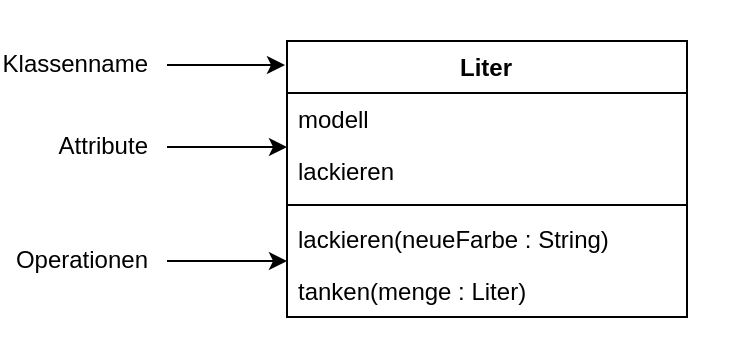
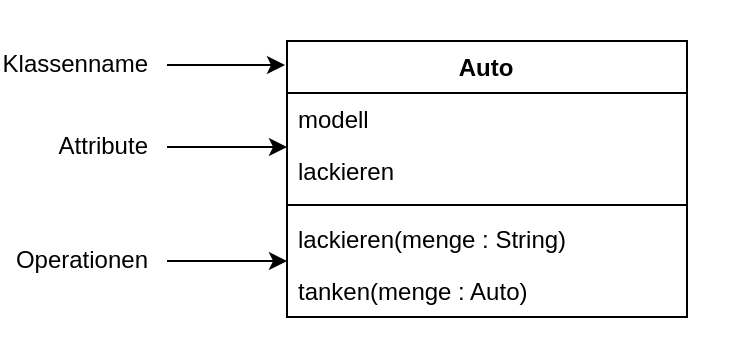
- <mxCell id="2" value="Liter" style="swimlane;fontStyle=1;align=center;verticalAlign=top;childLayout=stackLayout;horizontal=1;startSize=26;horizontalStack=0;resizeParent=1;resizeParentMax=0;resizeLast=0;collapsible=1;marginBottom=0;" parent="1" vertex="1"><mxGeometry x="80" y="20" width="200" height="138" as="geometry" /></mxCell>
+ <mxCell id="2" value="Auto" style="swimlane;fontStyle=1;align=center;verticalAlign=top;childLayout=stackLayout;horizontal=1;startSize=26;horizontalStack=0;resizeParent=1;resizeParentMax=0;resizeLast=0;collapsible=1;marginBottom=0;" parent="1" vertex="1"><mxGeometry x="80" y="20" width="200" height="138" as="geometry" /></mxCell>
- <mxCell id="6" value="lackieren(neueFarbe : String)" style="text;strokeColor=none;fillColor=none;align=left;verticalAlign=top;spacingLeft=4;spacingRight=4;overflow=hidden;rotatable=0;points=[[0,0.5],[1,0.5]];portConstraint=eastwest;" parent="2" vertex="1"><mxGeometry y="86" width="200" height="26" as="geometry" /></mxCell>
+ <mxCell id="6" value="lackieren(menge : String)" style="text;strokeColor=none;fillColor=none;align=left;verticalAlign=top;spacingLeft=4;spacingRight=4;overflow=hidden;rotatable=0;points=[[0,0.5],[1,0.5]];portConstraint=eastwest;" parent="2" vertex="1"><mxGeometry y="86" width="200" height="26" as="geometry" /></mxCell>
- <mxCell id="7" value="tanken(menge : Liter)" style="text;strokeColor=none;fillColor=none;align=left;verticalAlign=top;spacingLeft=4;spacingRight=4;overflow=hidden;rotatable=0;points=[[0,0.5],[1,0.5]];portConstraint=eastwest;" parent="2" vertex="1"><mxGeometry y="112" width="200" height="26" as="geometry" /></mxCell>
+ <mxCell id="7" value="tanken(menge : Auto)" style="text;strokeColor=none;fillColor=none;align=left;verticalAlign=top;spacingLeft=4;spacingRight=4;overflow=hidden;rotatable=0;points=[[0,0.5],[1,0.5]];portConstraint=eastwest;" parent="2" vertex="1"><mxGeometry y="112" width="200" height="26" as="geometry" /></mxCell>
